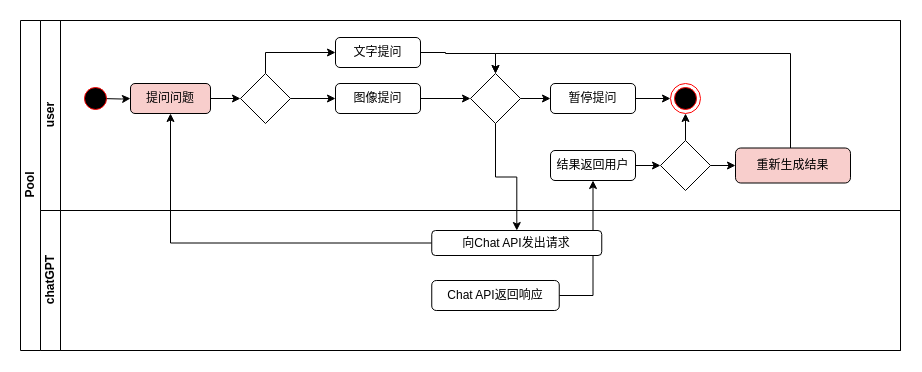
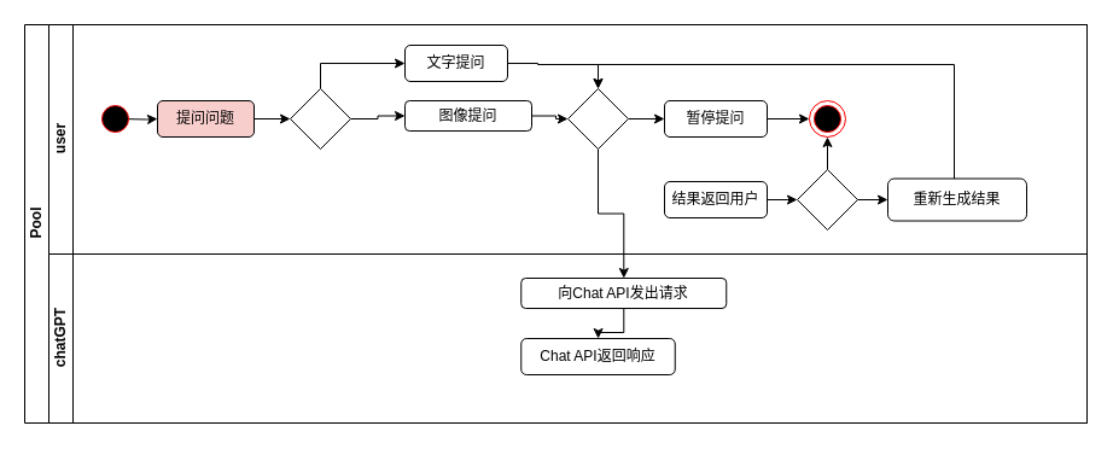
- <mxCell id="14" value="图像提问" style="rounded=1;whiteSpace=wrap;html=1;" vertex="1" parent="3"><mxGeometry x="295" y="63" width="85" height="30" as="geometry" /></mxCell>
+ <mxCell id="14" value="图像提问" style="rounded=1;whiteSpace=wrap;html=1;" vertex="1" parent="3"><mxGeometry x="295" y="63" width="105" height="25" as="geometry" /></mxCell>
- <mxCell id="25" value="重新生成结果" style="rounded=1;whiteSpace=wrap;html=1;fillColor=#f8cecc;" vertex="1" parent="3"><mxGeometry x="695" y="127.5" width="115" height="35" as="geometry" /></mxCell>
+ <mxCell id="25" value="重新生成结果" style="rounded=1;whiteSpace=wrap;html=1;" vertex="1" parent="3"><mxGeometry x="695" y="127.5" width="115" height="35" as="geometry" /></mxCell>
- <mxCell id="30" value="" style="edgeStyle=orthogonalEdgeStyle;rounded=0;orthogonalLoop=1;jettySize=auto;html=1;" edge="1" parent="29" source="31" target="7"><mxGeometry relative="1" as="geometry" /></mxCell>
+ <mxCell id="30" value="" style="edgeStyle=orthogonalEdgeStyle;rounded=0;orthogonalLoop=1;jettySize=auto;html=1;" edge="1" parent="29" source="31" target="32"><mxGeometry relative="1" as="geometry" /></mxCell>
- <mxCell id="28" style="edgeStyle=orthogonalEdgeStyle;rounded=0;orthogonalLoop=1;jettySize=auto;html=1;entryX=0.5;entryY=1;entryDx=0;entryDy=0;" edge="1" parent="2" source="32" target="21"><mxGeometry relative="1" as="geometry"><Array as="points"><mxPoint x="573" y="275" /></Array></mxGeometry></mxCell>
